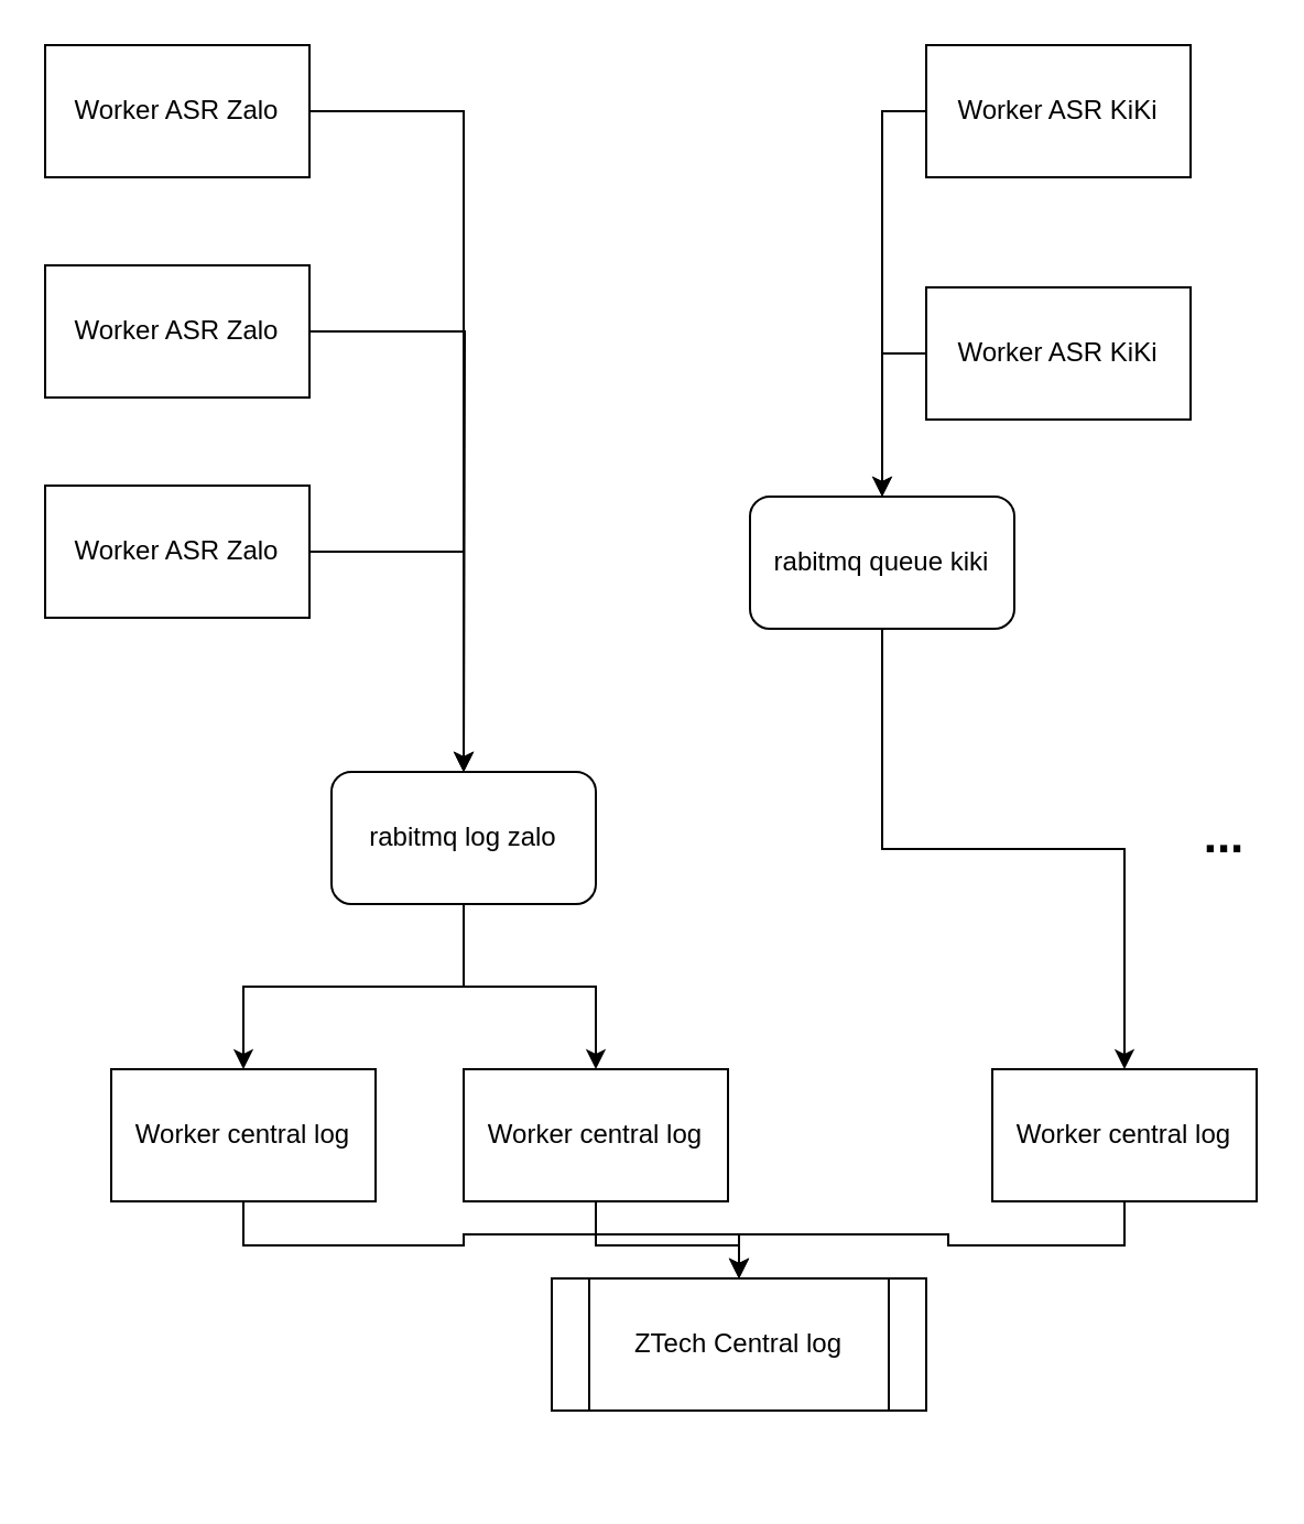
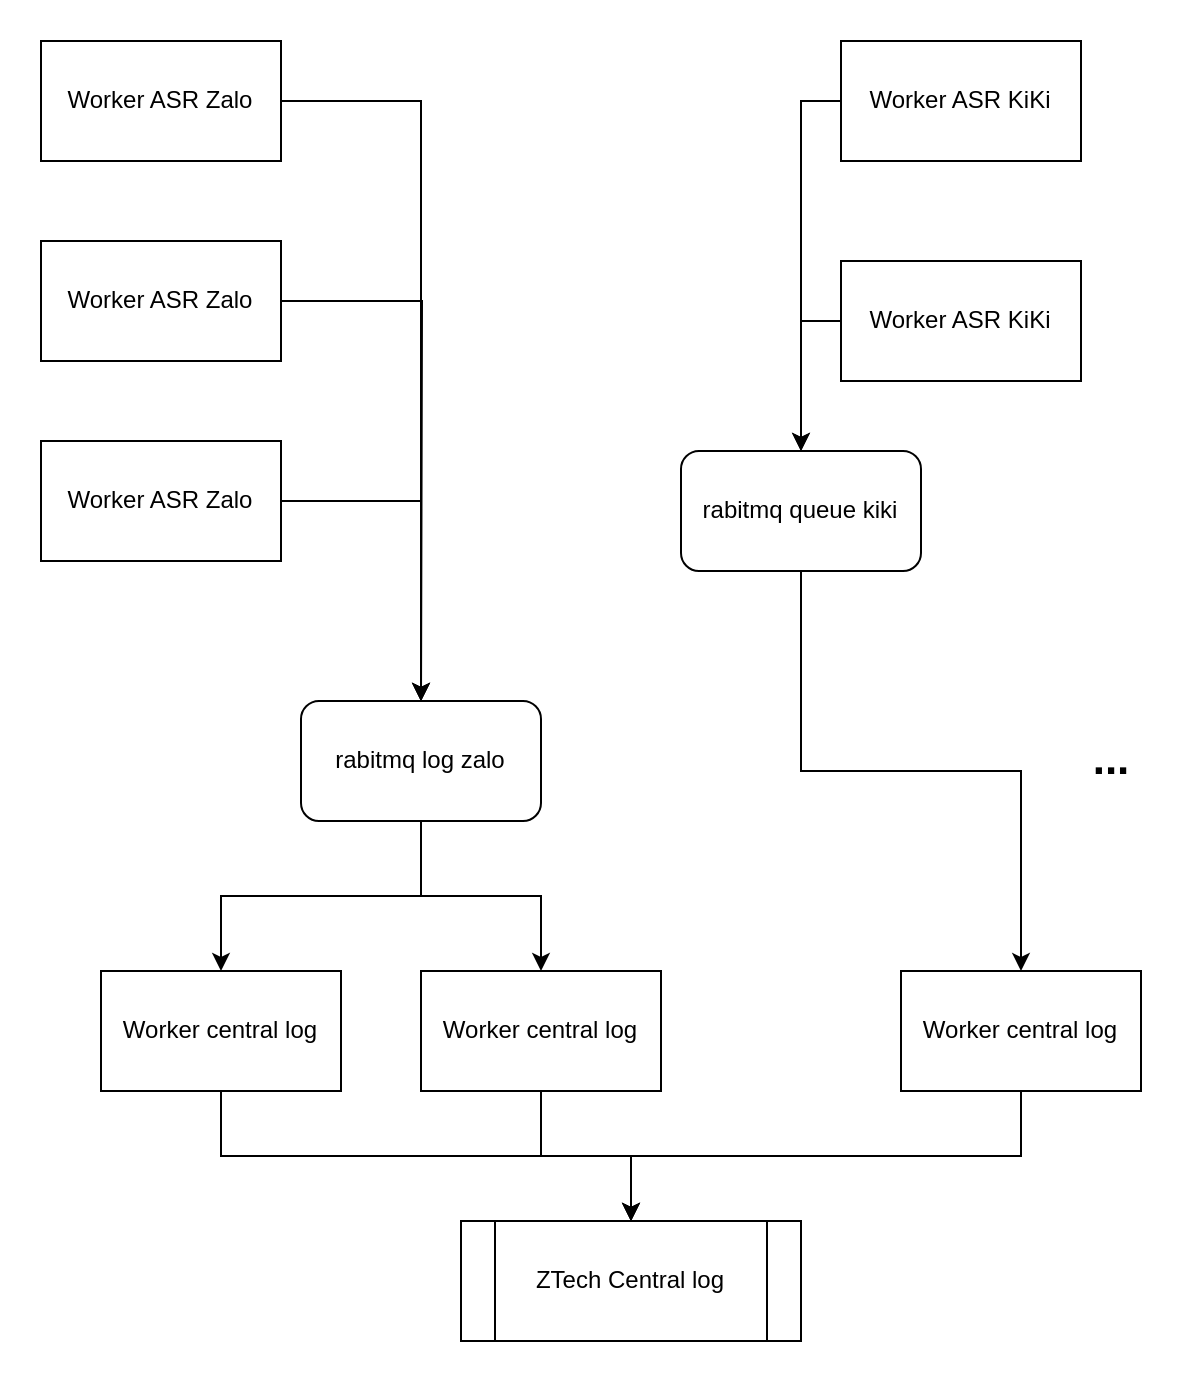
- <mxCell id="21" value="ZTech Central log" style="shape=process;whiteSpace=wrap;html=1;backgroundOutline=1;" parent="1" vertex="1"><mxGeometry x="250" y="580" width="170" height="60" as="geometry" /></mxCell>
+ <mxCell id="21" value="ZTech Central log" style="shape=process;whiteSpace=wrap;html=1;backgroundOutline=1;" parent="1" vertex="1"><mxGeometry x="230" y="610" width="170" height="60" as="geometry" /></mxCell>
